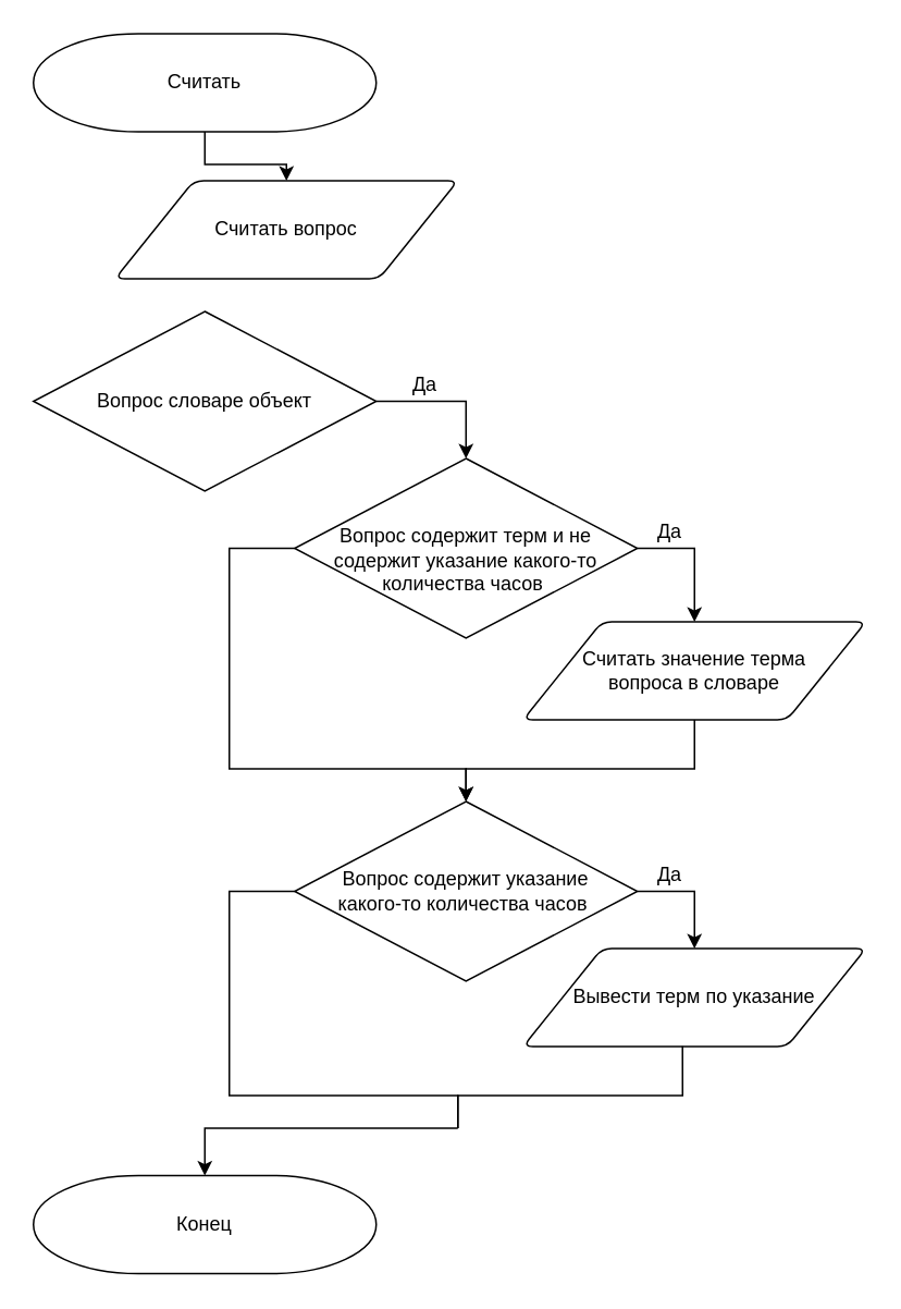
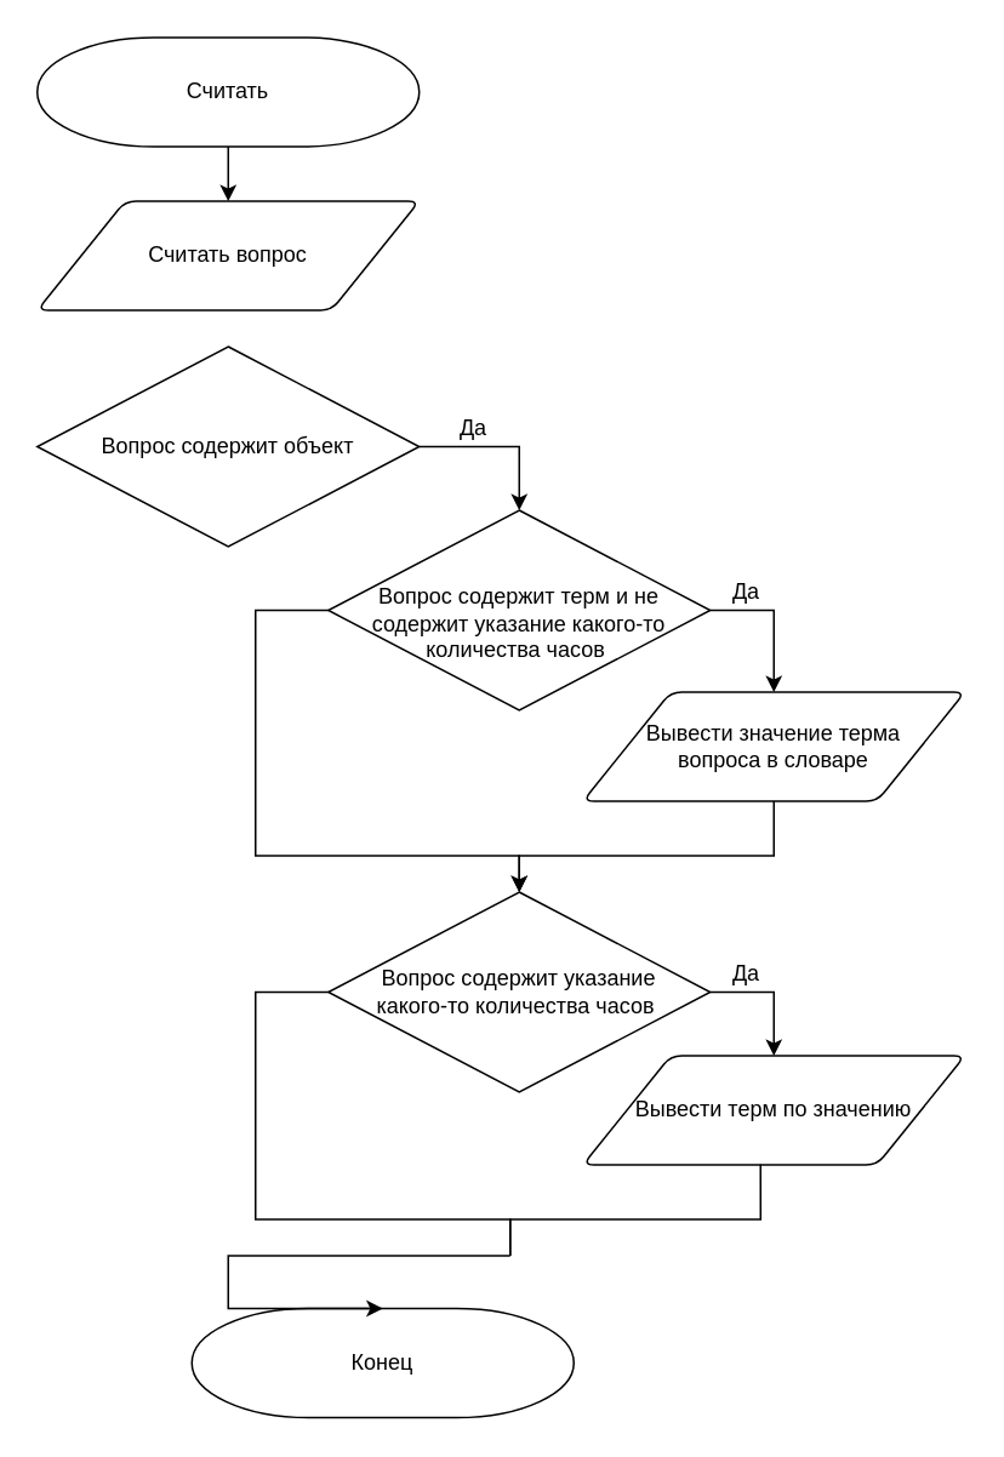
- <mxCell id="4" value="Считать вопрос" style="shape=parallelogram;html=1;strokeWidth=1;perimeter=parallelogramPerimeter;whiteSpace=wrap;rounded=1;arcSize=12;size=0.23;" vertex="1" parent="1"><mxGeometry x="70" y="110" width="210" height="60" as="geometry" /></mxCell>
+ <mxCell id="4" value="Считать вопрос" style="shape=parallelogram;html=1;strokeWidth=1;perimeter=parallelogramPerimeter;whiteSpace=wrap;rounded=1;arcSize=12;size=0.23;" vertex="1" parent="1"><mxGeometry x="20" y="110" width="210" height="60" as="geometry" /></mxCell>
- <mxCell id="6" value="Вопрос словаре объект" style="strokeWidth=1;html=1;shape=mxgraph.flowchart.decision;whiteSpace=wrap;" vertex="1" parent="1"><mxGeometry x="20" y="190" width="210" height="110" as="geometry" /></mxCell>
+ <mxCell id="6" value="Вопрос содержит объект" style="strokeWidth=1;html=1;shape=mxgraph.flowchart.decision;whiteSpace=wrap;" vertex="1" parent="1"><mxGeometry x="20" y="190" width="210" height="110" as="geometry" /></mxCell>
- <mxCell id="12" value="Считать значение терма &lt;br&gt;вопроса в словаре" style="shape=parallelogram;html=1;strokeWidth=1;perimeter=parallelogramPerimeter;whiteSpace=wrap;rounded=1;arcSize=12;size=0.23;" vertex="1" parent="1"><mxGeometry x="320" y="380" width="210" height="60" as="geometry" /></mxCell>
+ <mxCell id="12" value="Вывести значение терма &lt;br&gt;вопроса в словаре" style="shape=parallelogram;html=1;strokeWidth=1;perimeter=parallelogramPerimeter;whiteSpace=wrap;rounded=1;arcSize=12;size=0.23;" vertex="1" parent="1"><mxGeometry x="320" y="380" width="210" height="60" as="geometry" /></mxCell>
- <mxCell id="16" value="Вывести терм по указание" style="shape=parallelogram;html=1;strokeWidth=1;perimeter=parallelogramPerimeter;whiteSpace=wrap;rounded=1;arcSize=12;size=0.23;" vertex="1" parent="1"><mxGeometry x="320" y="580" width="210" height="60" as="geometry" /></mxCell>
+ <mxCell id="16" value="Вывести терм по значению" style="shape=parallelogram;html=1;strokeWidth=1;perimeter=parallelogramPerimeter;whiteSpace=wrap;rounded=1;arcSize=12;size=0.23;" vertex="1" parent="1"><mxGeometry x="320" y="580" width="210" height="60" as="geometry" /></mxCell>
- <mxCell id="18" value="Конец" style="strokeWidth=1;html=1;shape=mxgraph.flowchart.terminator;whiteSpace=wrap;" vertex="1" parent="1"><mxGeometry x="20" y="719" width="210" height="60" as="geometry" /></mxCell>
+ <mxCell id="18" value="Конец" style="strokeWidth=1;html=1;shape=mxgraph.flowchart.terminator;whiteSpace=wrap;" vertex="1" parent="1"><mxGeometry x="105" y="719" width="210" height="60" as="geometry" /></mxCell>
